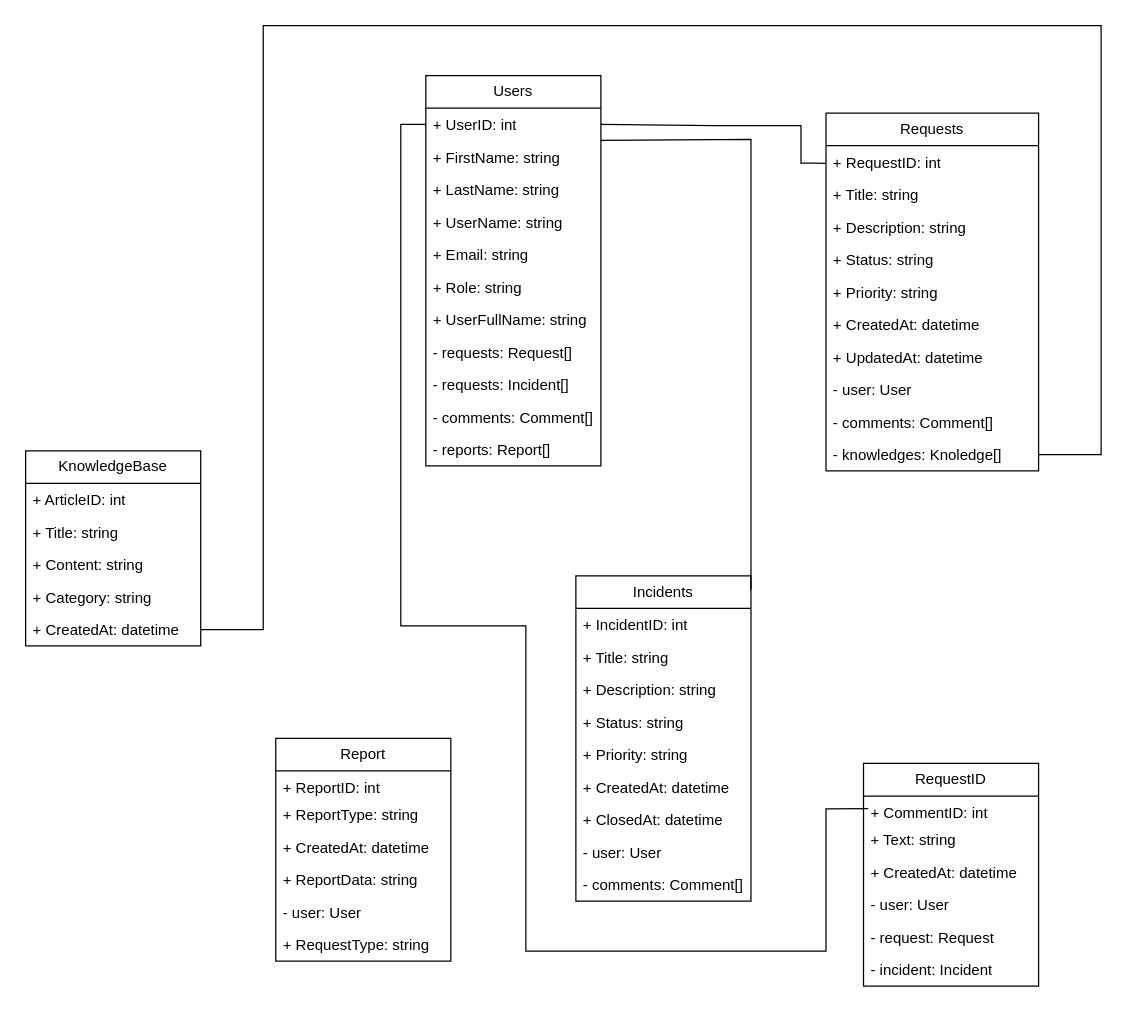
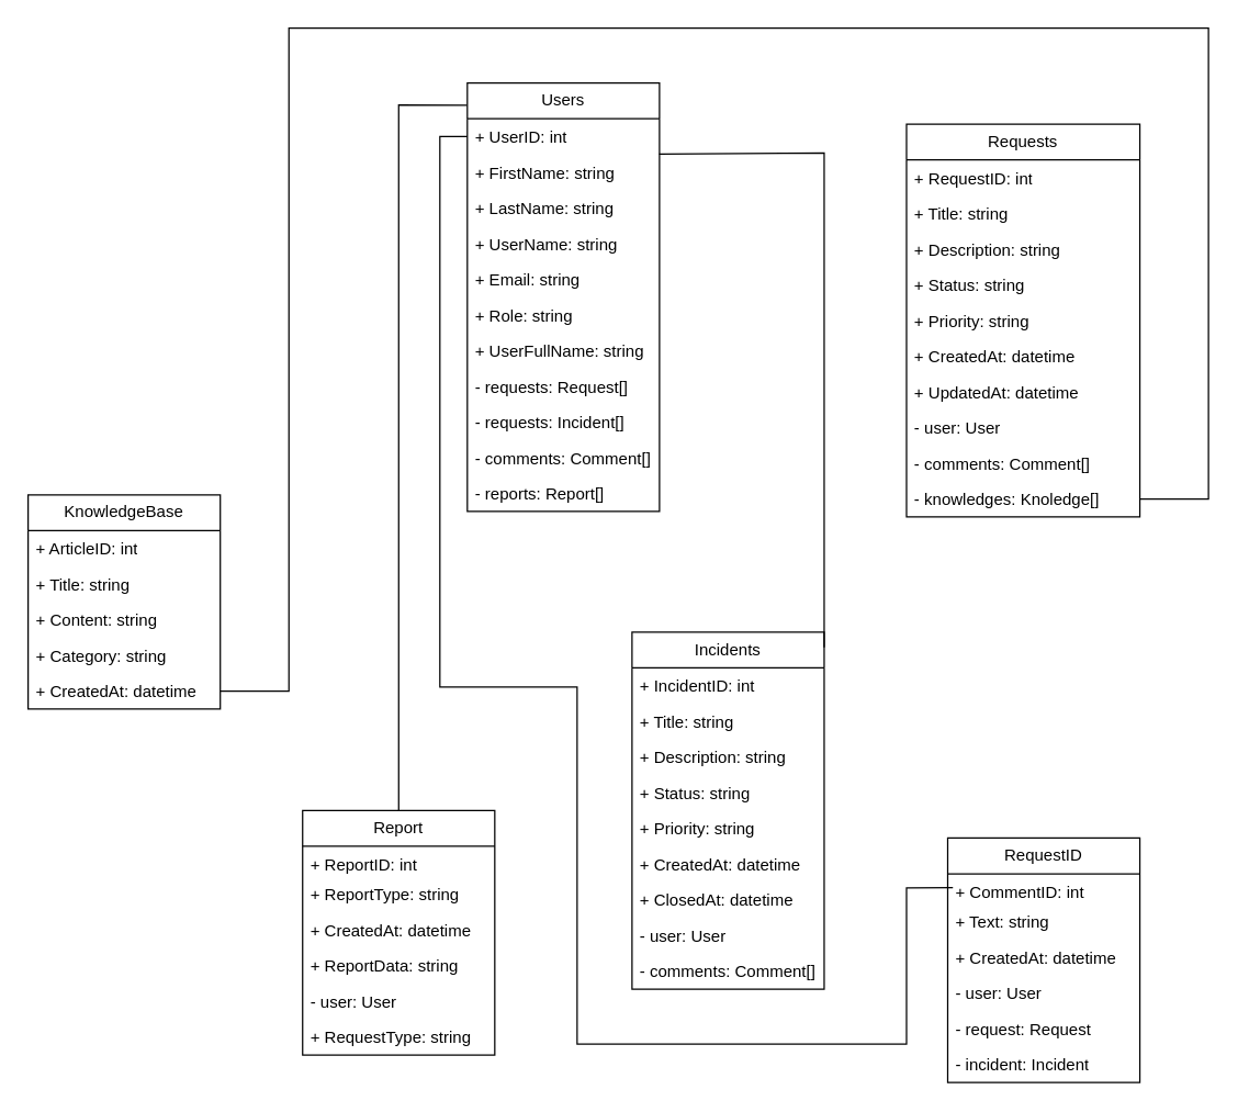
- <mxCell id="55" value="" style="endArrow=none;html=1;rounded=0;exitX=1;exitY=0.5;exitDx=0;exitDy=0;entryX=0.001;entryY=0.541;entryDx=0;entryDy=0;entryPerimeter=0;" parent="1" source="3" target="15" edge="1"><mxGeometry width="50" height="50" relative="1" as="geometry"><mxPoint x="260" y="470" as="sourcePoint" /><mxPoint x="310" y="420" as="targetPoint" /><Array as="points"><mxPoint x="570" y="100" /><mxPoint x="610" y="100" /><mxPoint x="640" y="100" /><mxPoint x="640" y="130" /><mxPoint x="650" y="130" /></Array></mxGeometry></mxCell>
+ <mxCell id="57" value="" style="endArrow=none;html=1;rounded=0;entryX=-0.002;entryY=0.052;entryDx=0;entryDy=0;entryPerimeter=0;exitX=0.5;exitY=0;exitDx=0;exitDy=0;" parent="1" source="48" target="2" edge="1"><mxGeometry width="50" height="50" relative="1" as="geometry"><mxPoint x="290" y="210" as="sourcePoint" /><mxPoint x="330" y="70" as="targetPoint" /><Array as="points"><mxPoint x="290" y="76" /></Array></mxGeometry></mxCell>
